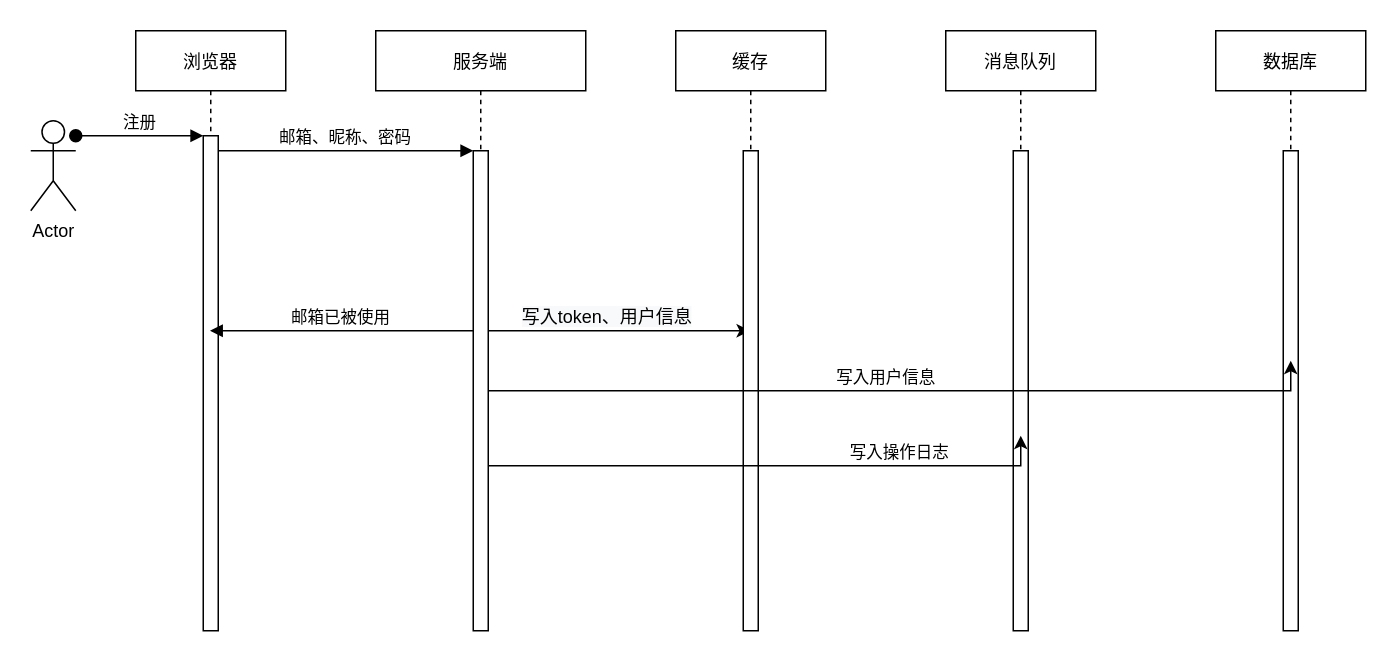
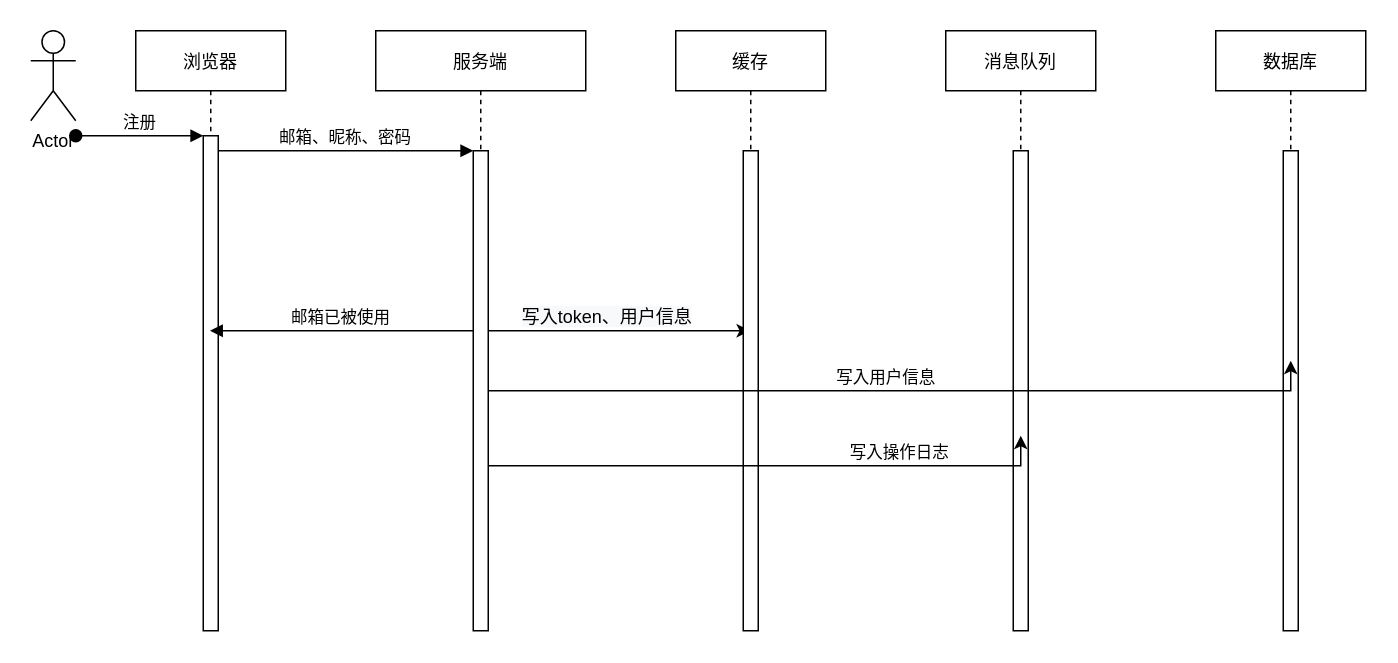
- <mxCell id="11" value="Actor" style="shape=umlActor;verticalLabelPosition=bottom;verticalAlign=top;html=1;outlineConnect=0;" vertex="1" parent="1"><mxGeometry x="20" y="80" width="30" height="60" as="geometry" /></mxCell>
+ <mxCell id="11" value="Actor" style="shape=umlActor;verticalLabelPosition=bottom;verticalAlign=top;html=1;outlineConnect=0;" vertex="1" parent="1"><mxGeometry x="20" y="20" width="30" height="60" as="geometry" /></mxCell>
